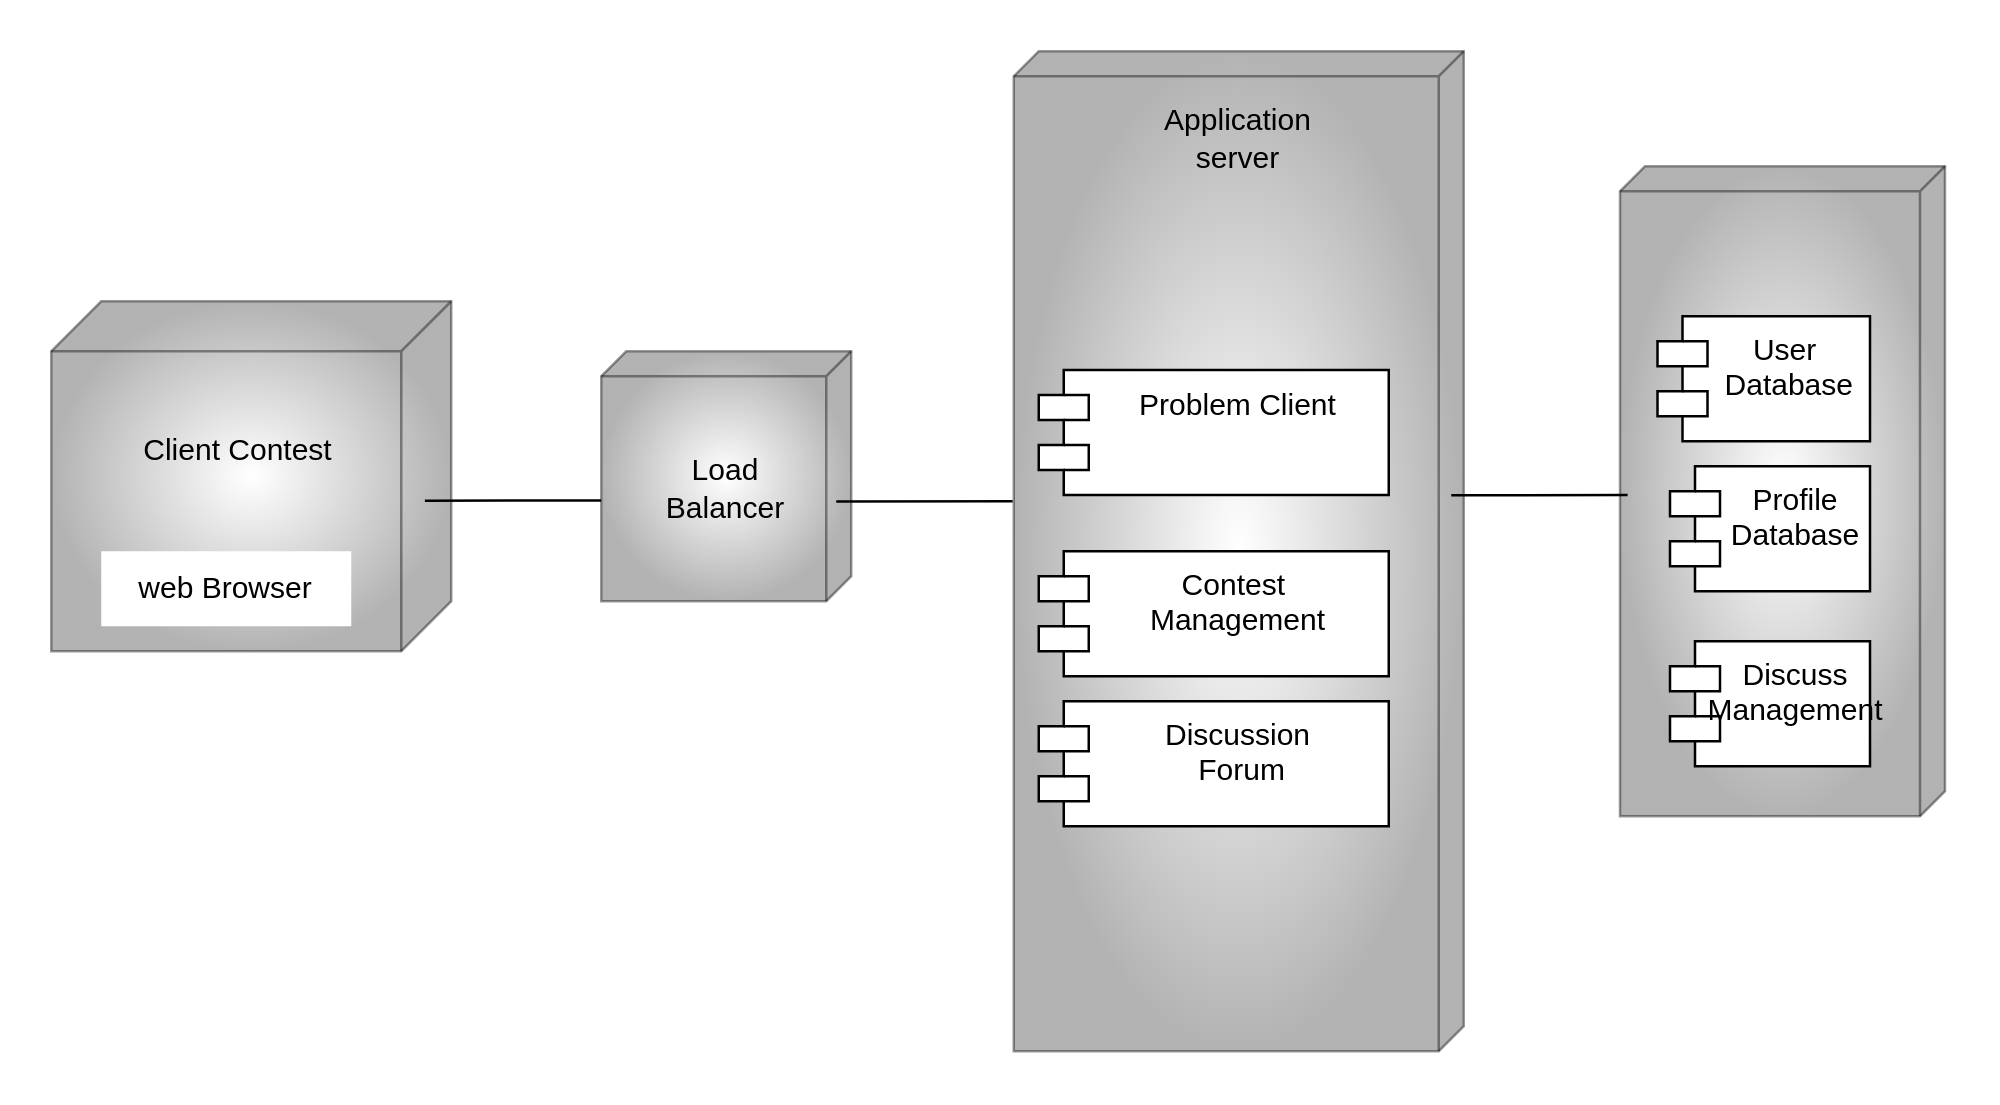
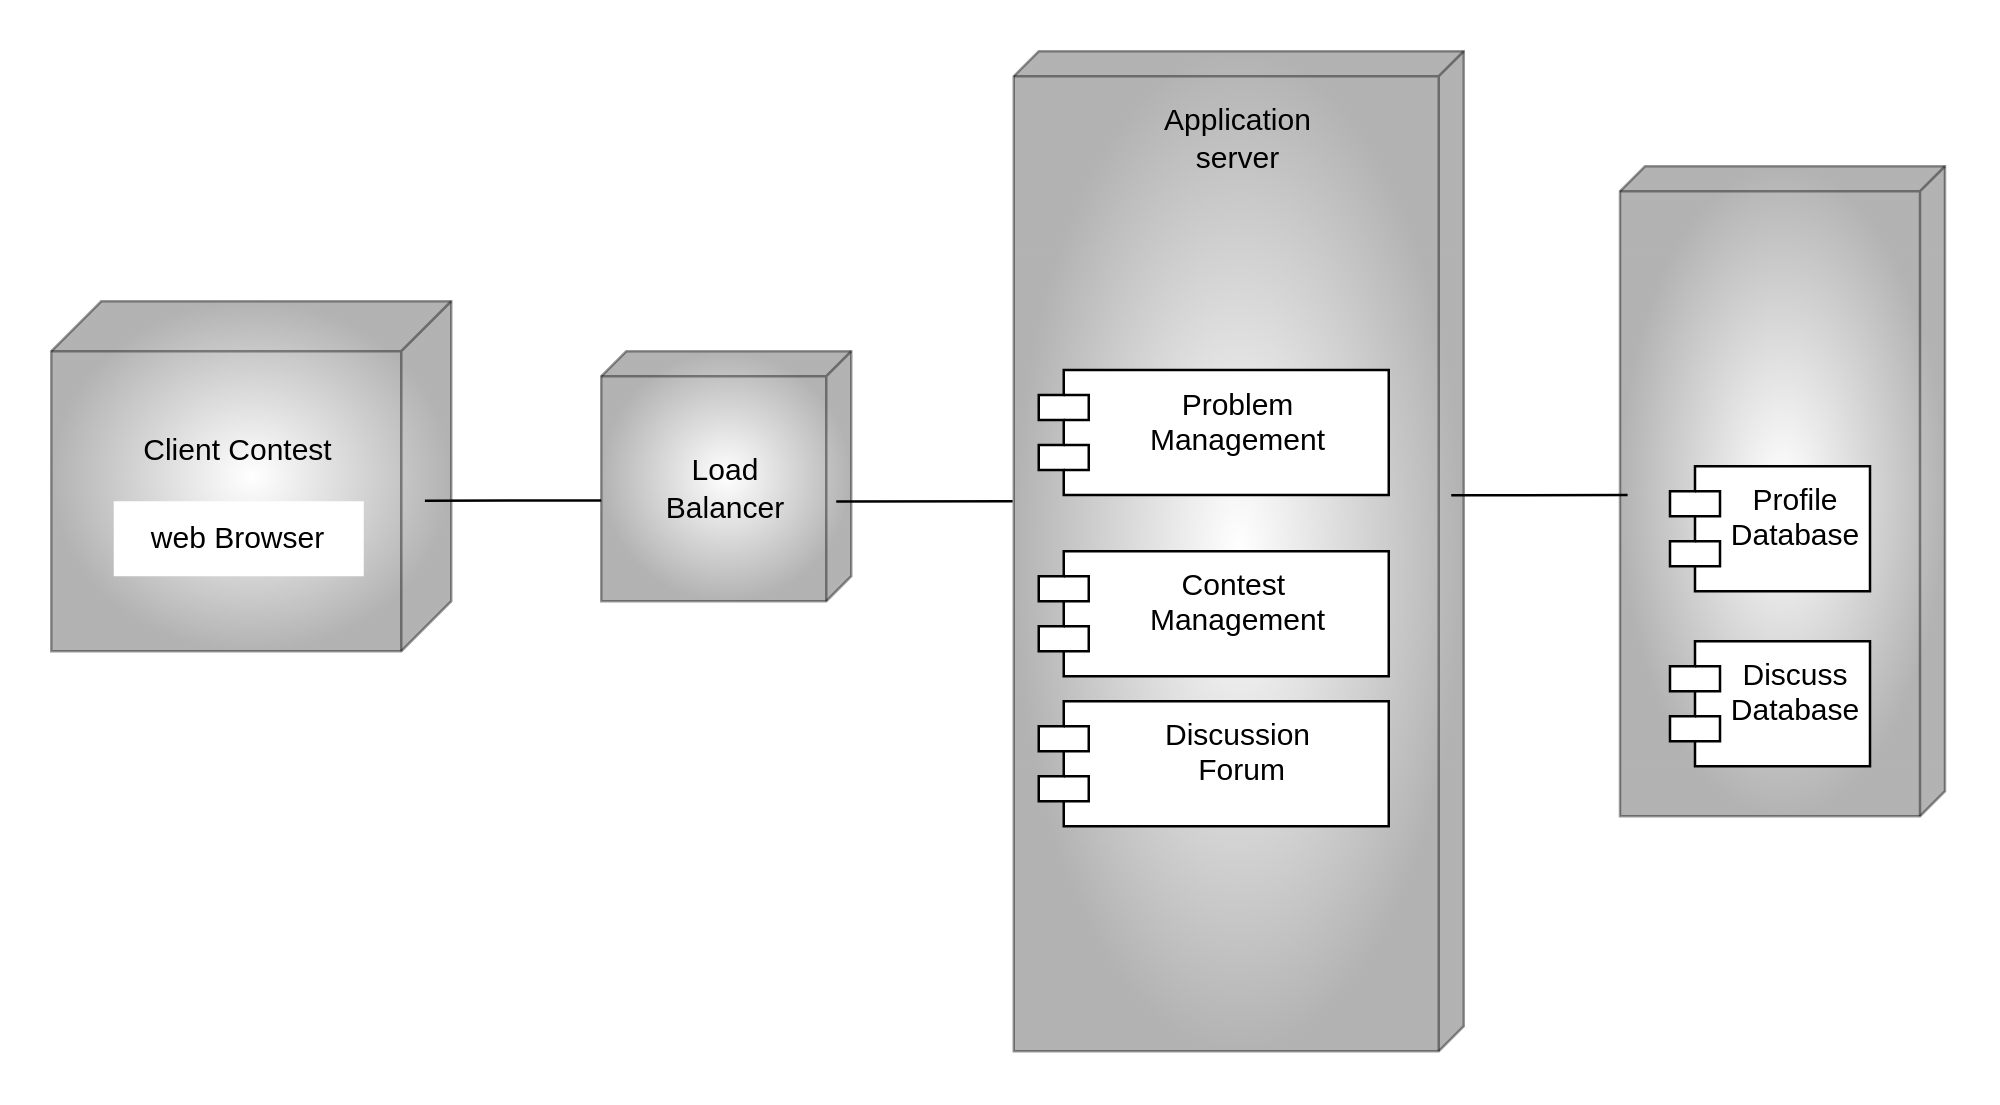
- <mxCell id="14" value="User&amp;nbsp;&lt;div&gt;Database&lt;/div&gt;" style="shape=module;align=left;spacingLeft=20;align=center;verticalAlign=top;whiteSpace=wrap;html=1;" parent="1" vertex="1"><mxGeometry x="662.5" y="126" width="85" height="50" as="geometry" /></mxCell>
- <mxCell id="11" value="Problem Client" style="shape=module;align=left;spacingLeft=20;align=center;verticalAlign=top;whiteSpace=wrap;html=1;" parent="1" vertex="1"><mxGeometry x="415" y="147.5" width="140" height="50" as="geometry" /></mxCell>
+ <mxCell id="11" value="Problem Management" style="shape=module;align=left;spacingLeft=20;align=center;verticalAlign=top;whiteSpace=wrap;html=1;" parent="1" vertex="1"><mxGeometry x="415" y="147.5" width="140" height="50" as="geometry" /></mxCell>
- <mxCell id="4" value="web Browser" style="text;html=1;align=center;verticalAlign=middle;whiteSpace=wrap;rounded=0;fillColor=default;gradientColor=#FFFFFF;" parent="1" vertex="1"><mxGeometry x="40" y="220" width="100" height="30" as="geometry" /></mxCell>
+ <mxCell id="4" value="web Browser" style="text;html=1;align=center;verticalAlign=middle;whiteSpace=wrap;rounded=0;fillColor=default;gradientColor=#FFFFFF;" parent="1" vertex="1"><mxGeometry x="45" y="200" width="100" height="30" as="geometry" /></mxCell>
- <mxCell id="16" value="Discuss&lt;div&gt;Management&lt;/div&gt;" style="shape=module;align=left;spacingLeft=20;align=center;verticalAlign=top;whiteSpace=wrap;html=1;" parent="1" vertex="1"><mxGeometry x="667.5" y="256" width="80" height="50" as="geometry" /></mxCell>
+ <mxCell id="16" value="Discuss&lt;div&gt;Database&lt;/div&gt;" style="shape=module;align=left;spacingLeft=20;align=center;verticalAlign=top;whiteSpace=wrap;html=1;" parent="1" vertex="1"><mxGeometry x="667.5" y="256" width="80" height="50" as="geometry" /></mxCell>
